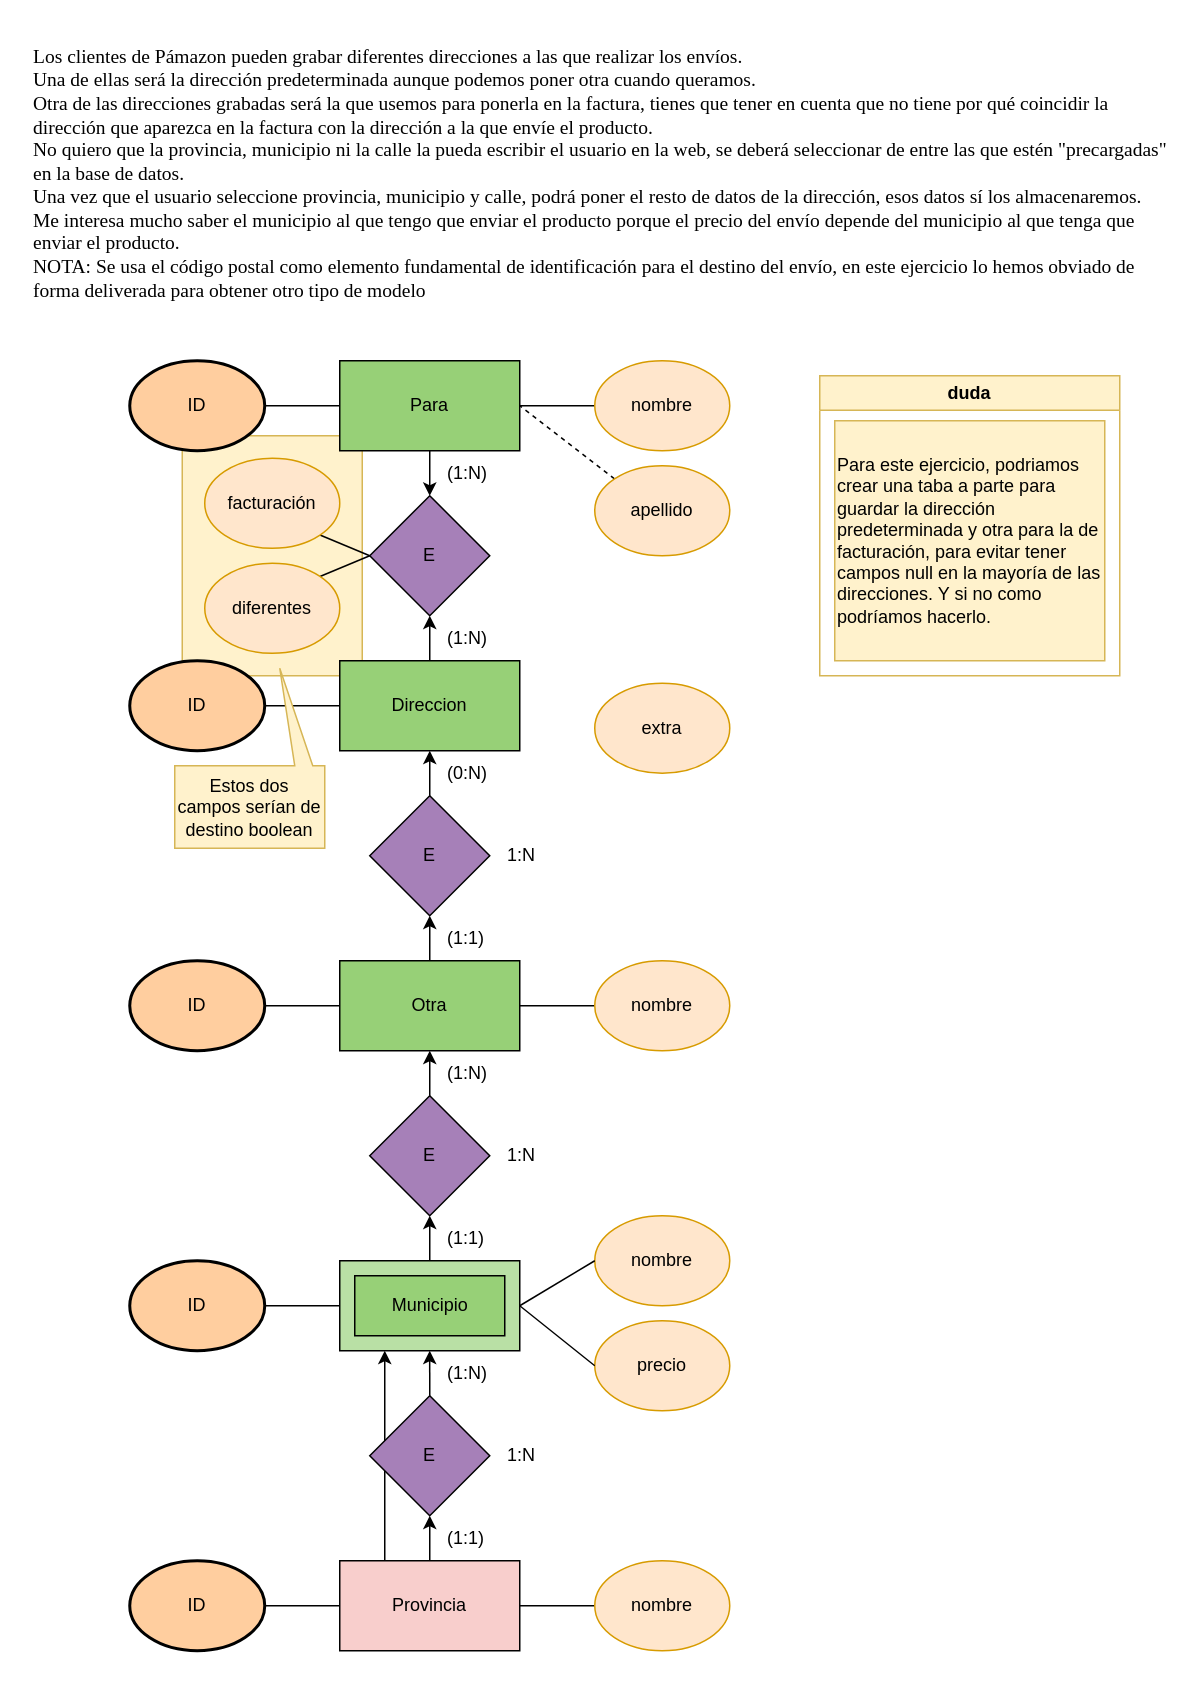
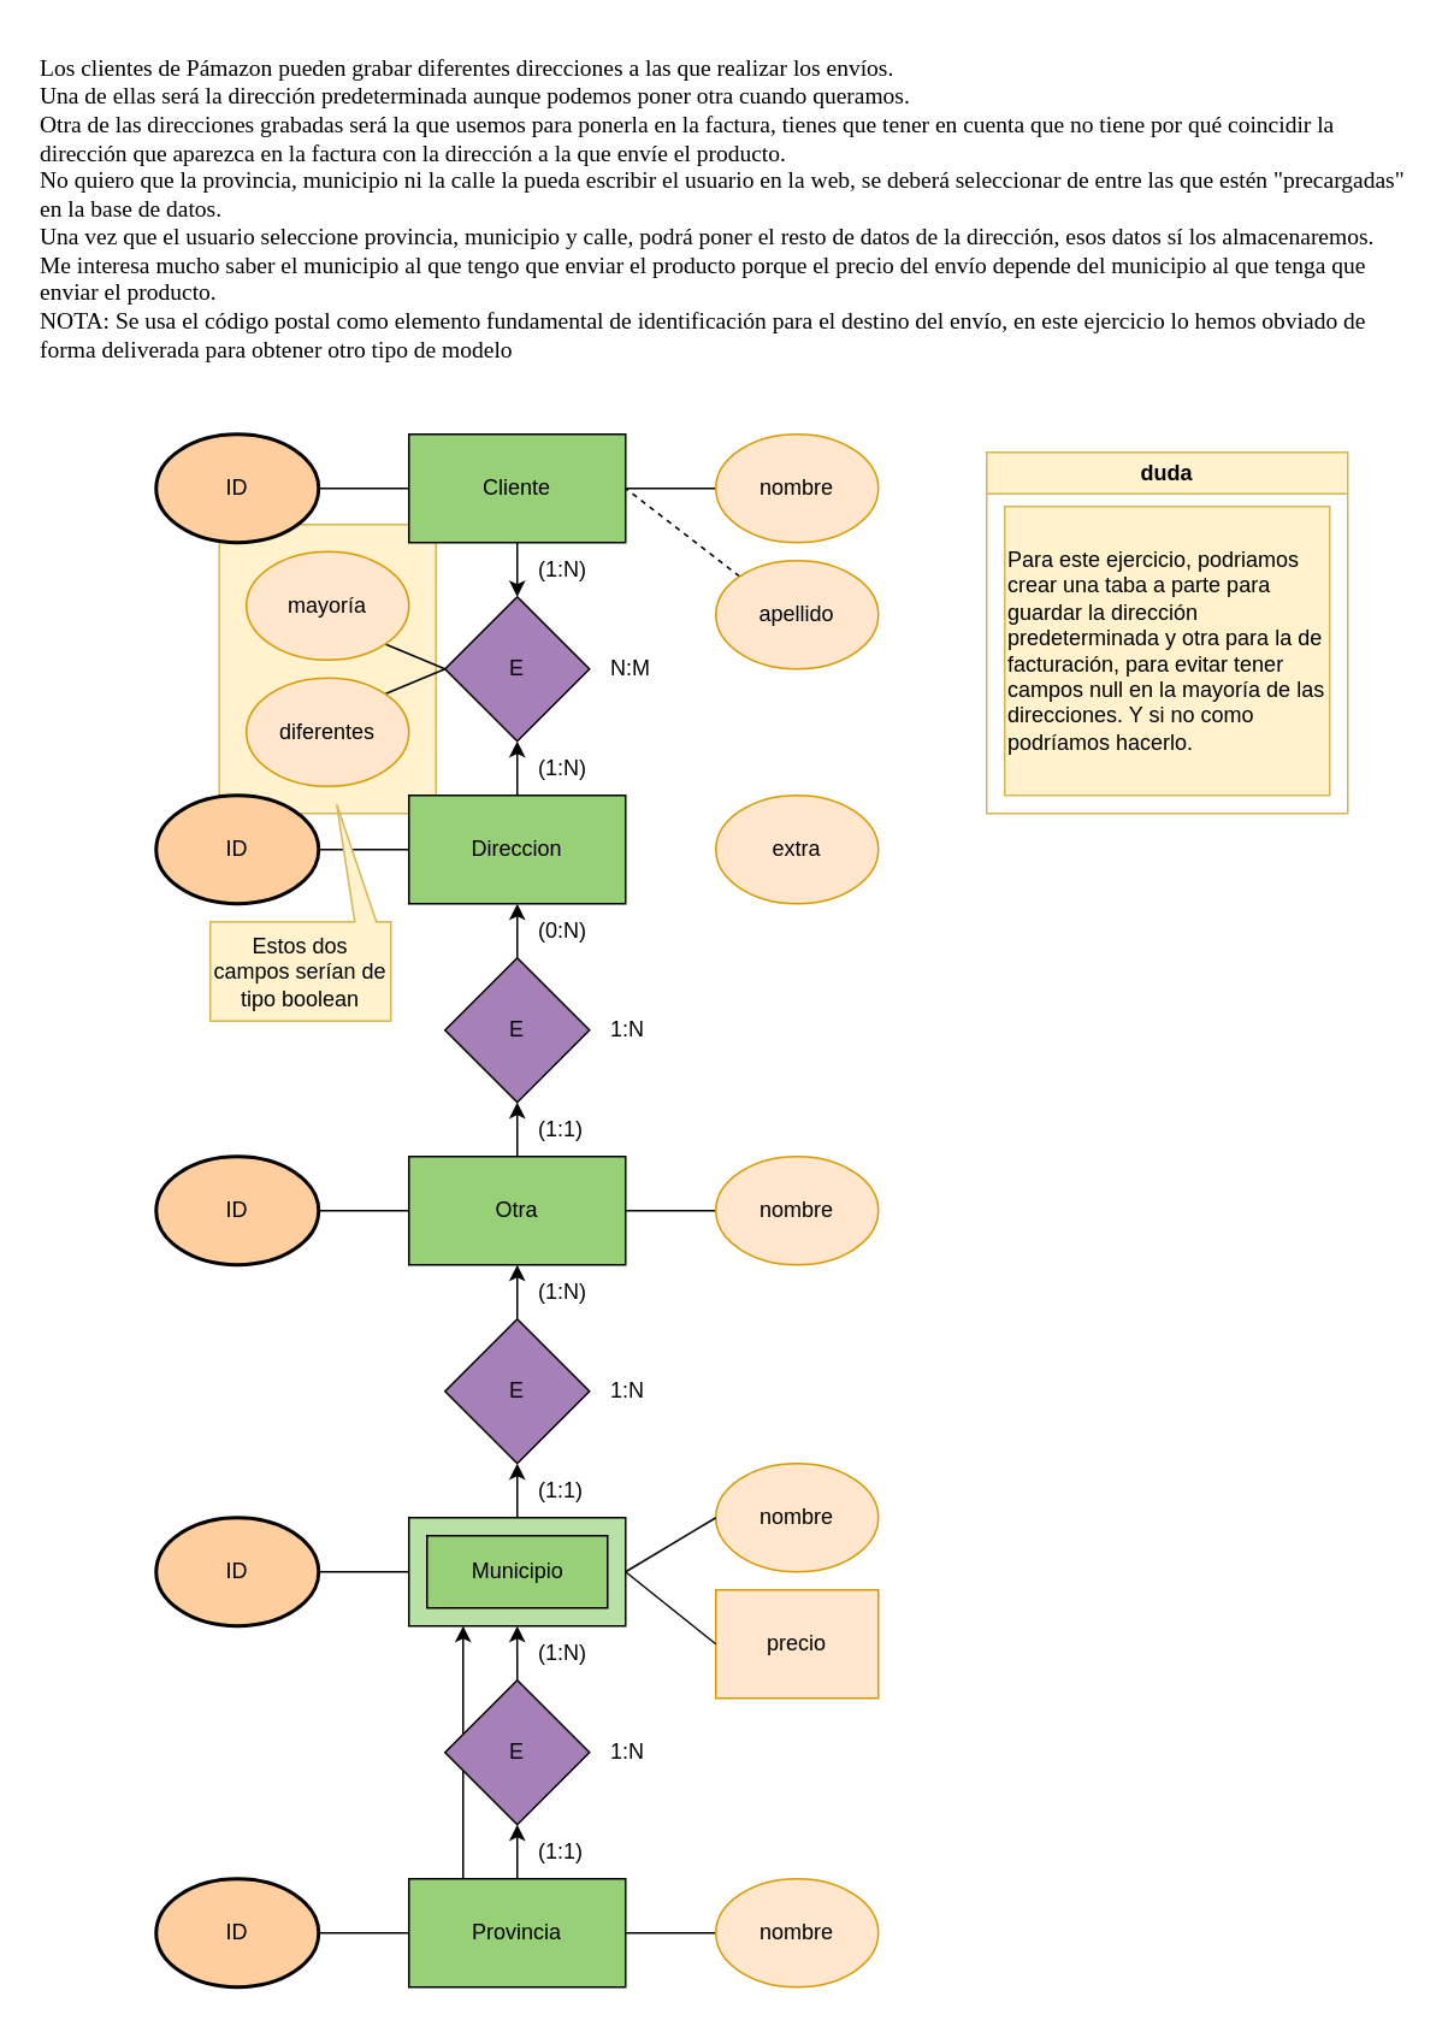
- <mxCell id="8" value="Para" style="rounded=0;whiteSpace=wrap;html=1;fillColor=#97D077;" parent="1" vertex="1"><mxGeometry x="226" y="240" width="120" height="60" as="geometry" /></mxCell>
+ <mxCell id="8" value="Cliente" style="rounded=0;whiteSpace=wrap;html=1;fillColor=#97D077;" parent="1" vertex="1"><mxGeometry x="226" y="240" width="120" height="60" as="geometry" /></mxCell>
- <mxCell id="59" value="facturación" style="ellipse;whiteSpace=wrap;html=1;strokeWidth=1;fillColor=#ffe6cc;strokeColor=#d79b00;" vertex="1" parent="1"><mxGeometry x="136" y="305" width="90" height="60" as="geometry" /></mxCell>
+ <mxCell id="59" value="mayoría" style="ellipse;whiteSpace=wrap;html=1;strokeWidth=1;fillColor=#ffe6cc;strokeColor=#d79b00;" vertex="1" parent="1"><mxGeometry x="136" y="305" width="90" height="60" as="geometry" /></mxCell>
+ <mxCell id="39" value="N:M" style="text;html=1;strokeColor=none;fillColor=none;align=left;verticalAlign=middle;whiteSpace=wrap;rounded=0;" vertex="1" parent="1"><mxGeometry x="336" y="355" width="60" height="30" as="geometry" /></mxCell>
- <mxCell id="48" value="extra" style="ellipse;whiteSpace=wrap;html=1;strokeWidth=1;fillColor=#ffe6cc;strokeColor=#d79b00;" vertex="1" parent="1"><mxGeometry x="396" y="455" width="90" height="60" as="geometry" /></mxCell>
+ <mxCell id="48" value="extra" style="ellipse;whiteSpace=wrap;html=1;strokeWidth=1;fillColor=#ffe6cc;strokeColor=#d79b00;" vertex="1" parent="1"><mxGeometry x="396" y="440" width="90" height="60" as="geometry" /></mxCell>
- <mxCell id="65" value="&lt;div style=&quot;&quot;&gt;Estos dos campos serían de destino boolean&lt;/div&gt;" style="shape=callout;whiteSpace=wrap;html=1;perimeter=calloutPerimeter;direction=west;base=12;size=65;position=0.08;position2=0.3;align=center;fillColor=#fff2cc;strokeColor=#d6b656;" vertex="1" parent="1"><mxGeometry x="116" y="445" width="100" height="120" as="geometry" /></mxCell>
+ <mxCell id="65" value="&lt;div style=&quot;&quot;&gt;Estos dos campos serían de tipo boolean&lt;/div&gt;" style="shape=callout;whiteSpace=wrap;html=1;perimeter=calloutPerimeter;direction=west;base=12;size=65;position=0.08;position2=0.3;align=center;fillColor=#fff2cc;strokeColor=#d6b656;" vertex="1" parent="1"><mxGeometry x="116" y="445" width="100" height="120" as="geometry" /></mxCell>
- <mxCell id="61" value="precio" style="ellipse;whiteSpace=wrap;html=1;strokeWidth=1;fillColor=#ffe6cc;strokeColor=#d79b00;" vertex="1" parent="1"><mxGeometry x="396" y="880" width="90" height="60" as="geometry" /></mxCell>
+ <mxCell id="61" value="precio" style="whiteSpace=wrap;html=1;strokeWidth=1;fillColor=#ffe6cc;strokeColor=#d79b00;rounded=0;" vertex="1" parent="1"><mxGeometry x="396" y="880" width="90" height="60" as="geometry" /></mxCell>
- <mxCell id="14" value="Provincia" style="rounded=0;whiteSpace=wrap;html=1;fillColor=#f8cecc;" parent="1" vertex="1"><mxGeometry x="226" y="1040" width="120" height="60" as="geometry" /></mxCell>
+ <mxCell id="14" value="Provincia" style="rounded=0;whiteSpace=wrap;html=1;fillColor=#97D077;" parent="1" vertex="1"><mxGeometry x="226" y="1040" width="120" height="60" as="geometry" /></mxCell>
